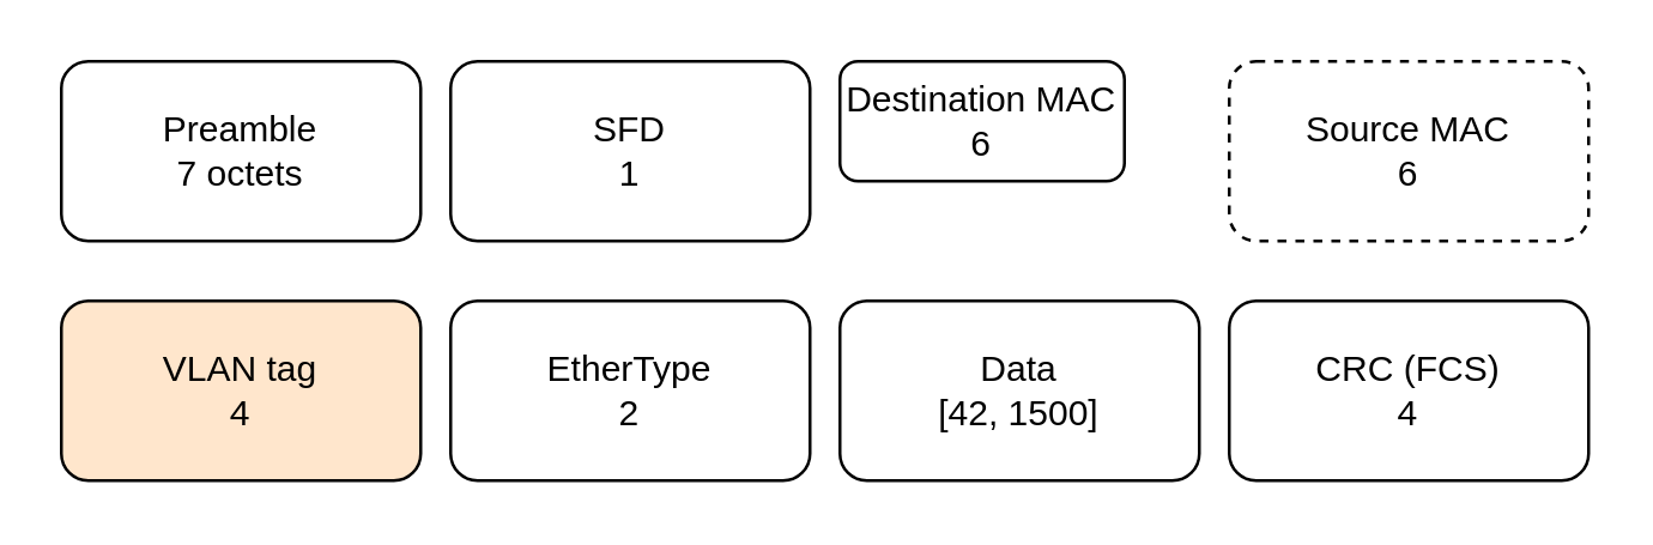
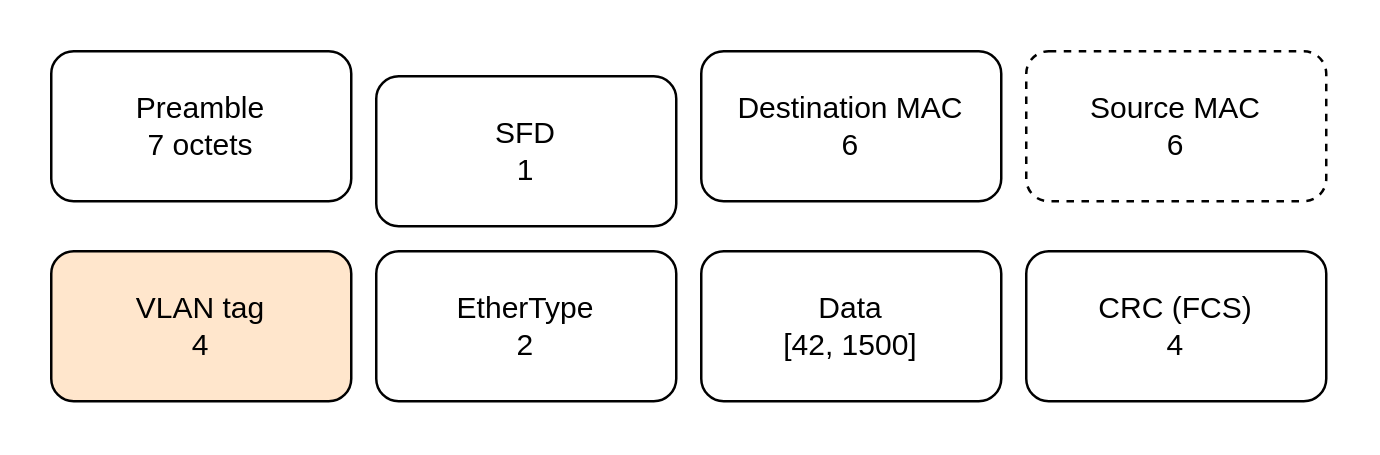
- <mxCell id="4" value="Destination MAC&lt;br&gt;6" style="rounded=1;whiteSpace=wrap;html=1;" parent="1" vertex="1"><mxGeometry x="280" y="20" width="95" height="40" as="geometry" /></mxCell>
+ <mxCell id="4" value="Destination MAC&lt;br&gt;6" style="rounded=1;whiteSpace=wrap;html=1;" parent="1" vertex="1"><mxGeometry x="280" y="20" width="120" height="60" as="geometry" /></mxCell>
- <mxCell id="3" value="SFD&lt;br&gt;1" style="rounded=1;whiteSpace=wrap;html=1;" parent="1" vertex="1"><mxGeometry x="150" y="20" width="120" height="60" as="geometry" /></mxCell>
+ <mxCell id="3" value="SFD&lt;br&gt;1" style="rounded=1;whiteSpace=wrap;html=1;" parent="1" vertex="1"><mxGeometry x="150" y="30" width="120" height="60" as="geometry" /></mxCell>
